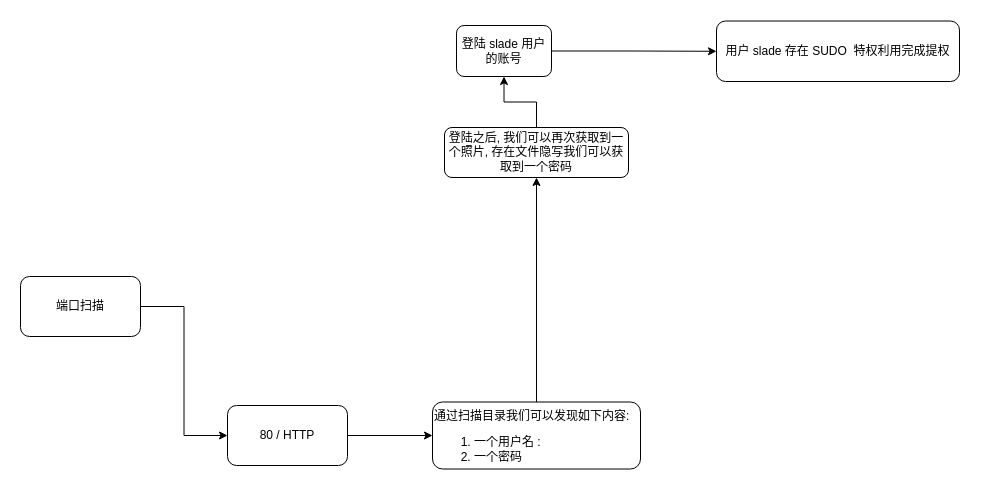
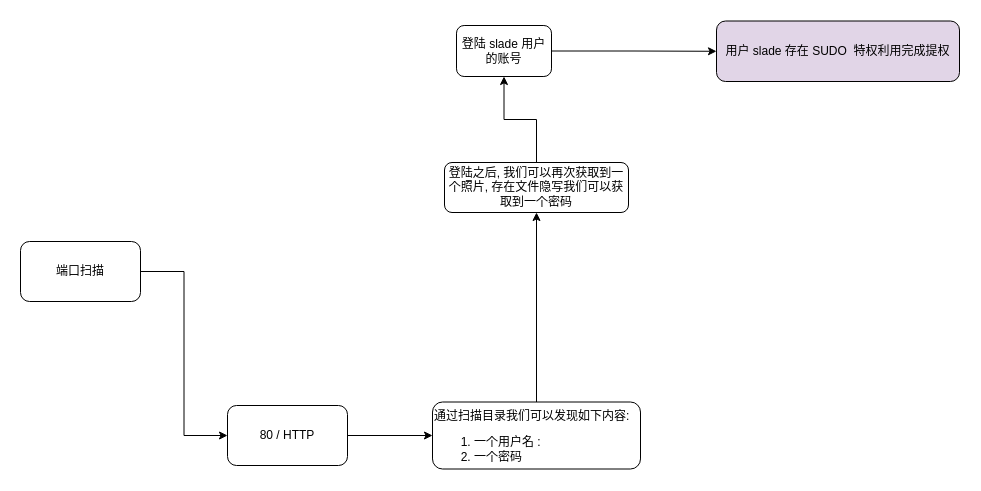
- <mxCell id="12" value="用户 slade 存在 SUDO&amp;nbsp; 特权利用完成提权" style="whiteSpace=wrap;html=1;rounded=1;" vertex="1" parent="1"><mxGeometry x="716" y="20.5" width="243" height="60.5" as="geometry" /></mxCell>
+ <mxCell id="12" value="用户 slade 存在 SUDO&amp;nbsp; 特权利用完成提权" style="whiteSpace=wrap;html=1;rounded=1;fillColor=#e1d5e7;" vertex="1" parent="1"><mxGeometry x="716" y="20.5" width="243" height="60.5" as="geometry" /></mxCell>
- <mxCell id="9" value="登陆之后, 我们可以再次获取到一个照片, 存在文件隐写我们可以获取到一个密码" style="whiteSpace=wrap;html=1;align=center;verticalAlign=middle;rounded=1;" vertex="1" parent="1"><mxGeometry x="444" y="127" width="184" height="50" as="geometry" /></mxCell>
+ <mxCell id="9" value="登陆之后, 我们可以再次获取到一个照片, 存在文件隐写我们可以获取到一个密码" style="whiteSpace=wrap;html=1;align=center;verticalAlign=middle;rounded=1;" vertex="1" parent="1"><mxGeometry x="444" y="162" width="184" height="50" as="geometry" /></mxCell>
- <mxCell id="3" value="端口扫描" style="rounded=1;whiteSpace=wrap;html=1;" vertex="1" parent="1"><mxGeometry x="20" y="276" width="120" height="60" as="geometry" /></mxCell>
+ <mxCell id="3" value="端口扫描" style="rounded=1;whiteSpace=wrap;html=1;" vertex="1" parent="1"><mxGeometry x="20" y="241" width="120" height="60" as="geometry" /></mxCell>
